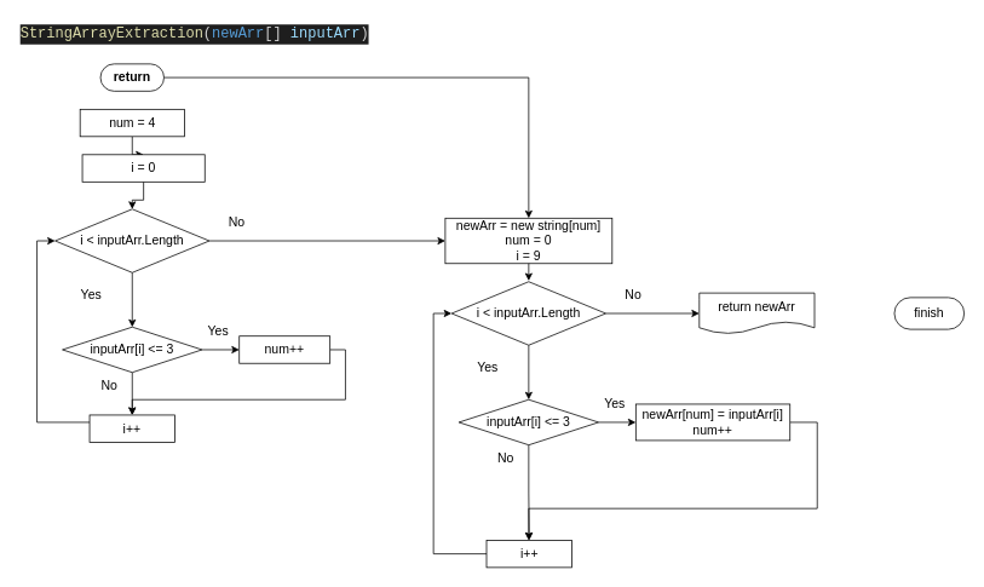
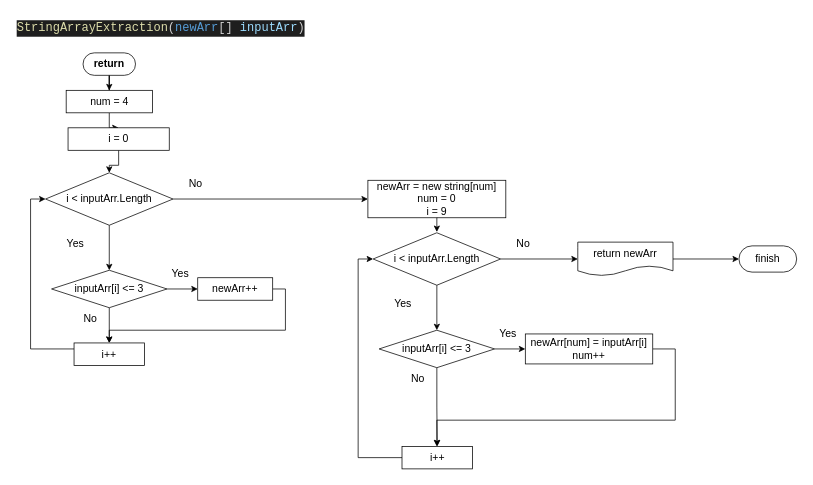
- <mxCell id="2" style="edgeStyle=orthogonalEdgeStyle;rounded=0;orthogonalLoop=1;jettySize=auto;html=1;fontSize=14;" edge="1" parent="1" source="3" target="24"><mxGeometry relative="1" as="geometry" /></mxCell>
+ <mxCell id="2" style="edgeStyle=orthogonalEdgeStyle;rounded=0;orthogonalLoop=1;jettySize=auto;html=1;fontSize=14;" edge="1" parent="1" source="3" target="5"><mxGeometry relative="1" as="geometry" /></mxCell>
+ <mxCell id="39" value="" style="edgeStyle=orthogonalEdgeStyle;rounded=0;orthogonalLoop=1;jettySize=auto;html=1;fontSize=14;" edge="1" parent="1" source="40" target="41"><mxGeometry relative="1" as="geometry" /></mxCell>
- <mxCell id="13" value="num++" style="rounded=0;whiteSpace=wrap;html=1;fontSize=14;" vertex="1" parent="1"><mxGeometry x="263" y="370" width="100" height="30" as="geometry" /></mxCell>
+ <mxCell id="13" value="newArr++" style="rounded=0;whiteSpace=wrap;html=1;fontSize=14;" vertex="1" parent="1"><mxGeometry x="263" y="370" width="100" height="30" as="geometry" /></mxCell>
